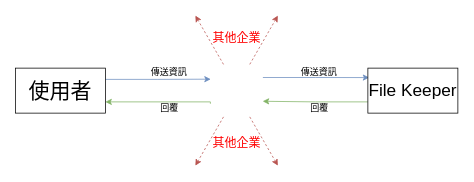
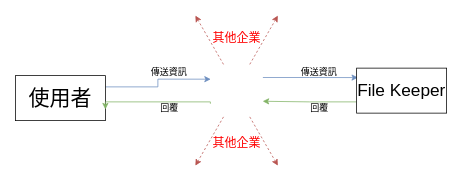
- <mxCell id="3" value="&lt;font style=&quot;font-size: 28px&quot;&gt;使用者&lt;br&gt;&lt;/font&gt;" style="rounded=0;whiteSpace=wrap;html=1;" vertex="1" parent="1"><mxGeometry x="20" y="90" width="120" height="60" as="geometry" /></mxCell>
+ <mxCell id="3" value="&lt;font style=&quot;font-size: 28px&quot;&gt;使用者&lt;br&gt;&lt;/font&gt;" style="rounded=0;whiteSpace=wrap;html=1;" vertex="1" parent="1"><mxGeometry x="20" y="100" width="120" height="60" as="geometry" /></mxCell>
- <mxCell id="13" value="&lt;div style=&quot;font-size: 23px;&quot;&gt;File Keeper&lt;/div&gt;" style="rounded=0;whiteSpace=wrap;html=1;fontSize=23;" vertex="1" parent="1"><mxGeometry x="490" y="90" width="120" height="60" as="geometry" /></mxCell>
+ <mxCell id="13" value="&lt;div style=&quot;font-size: 23px;&quot;&gt;File Keeper&lt;/div&gt;" style="rounded=0;whiteSpace=wrap;html=1;fontSize=23;" vertex="1" parent="1"><mxGeometry x="475" y="90" width="120" height="60" as="geometry" /></mxCell>
